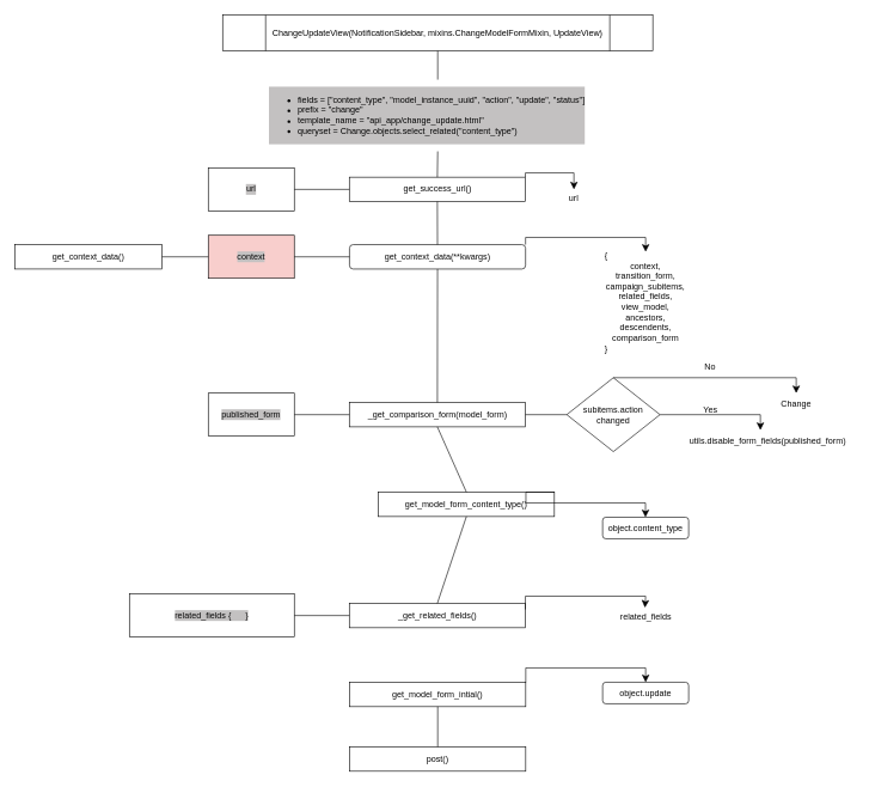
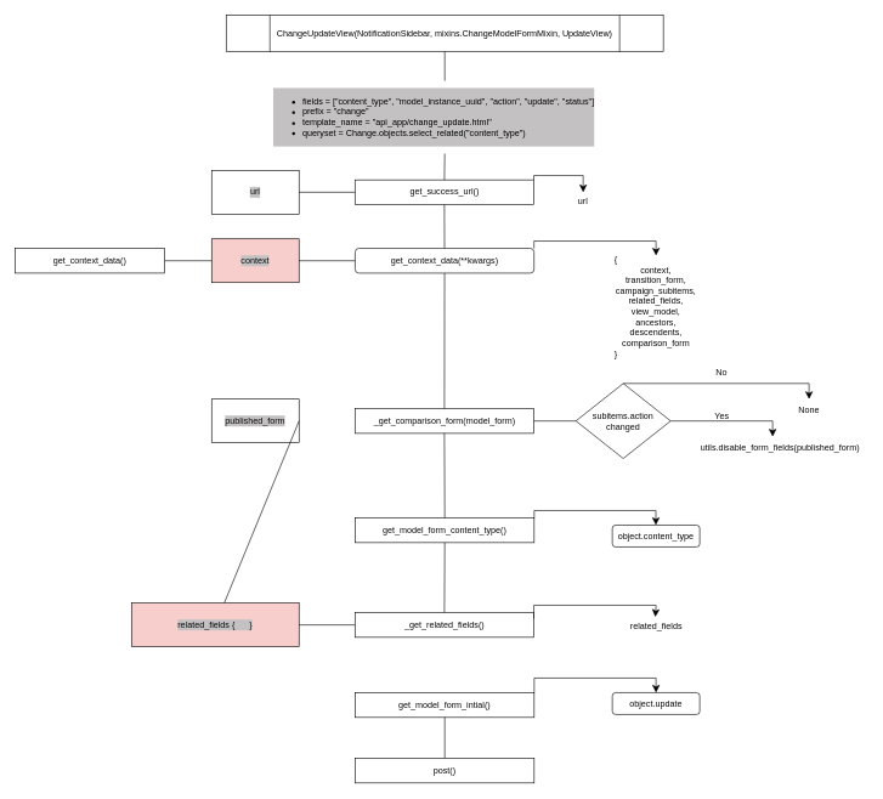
- <mxCell id="25" value="Change" style="text;html=1;strokeColor=none;fillColor=none;align=center;verticalAlign=middle;whiteSpace=wrap;rounded=0;fontColor=#080808;" parent="1" vertex="1"><mxGeometry x="1080" y="547" width="60" height="30" as="geometry" /></mxCell>
+ <mxCell id="25" value="None" style="text;html=1;strokeColor=none;fillColor=none;align=center;verticalAlign=middle;whiteSpace=wrap;rounded=0;fontColor=#080808;" parent="1" vertex="1"><mxGeometry x="1080" y="547" width="60" height="30" as="geometry" /></mxCell>
- <mxCell id="30" value="" style="endArrow=none;html=1;rounded=0;fontColor=#080808;exitX=1;exitY=0.5;exitDx=0;exitDy=0;entryX=0;entryY=0.5;entryDx=0;entryDy=0;" parent="1" source="29" target="19" edge="1"><mxGeometry width="50" height="50" relative="1" as="geometry"><mxPoint x="420" y="367" as="sourcePoint" /><mxPoint x="497" y="367" as="targetPoint" /></mxGeometry></mxCell>
+ <mxCell id="30" value="" style="endArrow=none;html=1;rounded=0;fontColor=#080808;exitX=1;exitY=0.5;exitDx=0;exitDy=0;" parent="1" source="29" target="35" edge="1"><mxGeometry width="50" height="50" relative="1" as="geometry"><mxPoint x="420" y="367" as="sourcePoint" /><mxPoint x="497" y="367" as="targetPoint" /></mxGeometry></mxCell>
- <mxCell id="31" value="&lt;font color=&quot;#080808&quot;&gt;get_model_form_content_type()&lt;br&gt;&lt;/font&gt;" style="rounded=0;whiteSpace=wrap;html=1;fontColor=#ffffff;" vertex="1" parent="1"><mxGeometry x="527.25" y="685" width="245.5" height="34" as="geometry" /></mxCell>
+ <mxCell id="31" value="&lt;font color=&quot;#080808&quot;&gt;get_model_form_content_type()&lt;br&gt;&lt;/font&gt;" style="rounded=0;whiteSpace=wrap;html=1;fontColor=#ffffff;" vertex="1" parent="1"><mxGeometry x="487.25" y="710" width="245.5" height="34" as="geometry" /></mxCell>
- <mxCell id="35" value="related_fields {&amp;nbsp; &amp;nbsp; &amp;nbsp; }" style="rounded=0;whiteSpace=wrap;html=1;labelBackgroundColor=#c3c1c1;labelBorderColor=none;fontColor=#080808;" vertex="1" parent="1"><mxGeometry x="180" y="827" width="230" height="60" as="geometry" /></mxCell>
+ <mxCell id="35" value="related_fields {&amp;nbsp; &amp;nbsp; &amp;nbsp; }" style="rounded=0;whiteSpace=wrap;html=1;labelBackgroundColor=#c3c1c1;labelBorderColor=none;fontColor=#080808;fillColor=#f8cecc;" vertex="1" parent="1"><mxGeometry x="180" y="827" width="230" height="60" as="geometry" /></mxCell>
